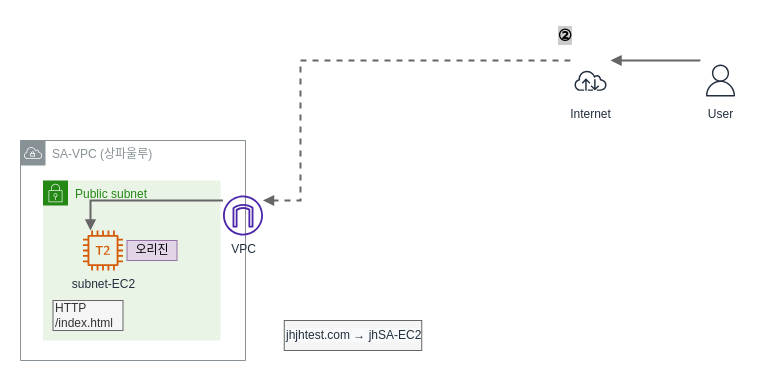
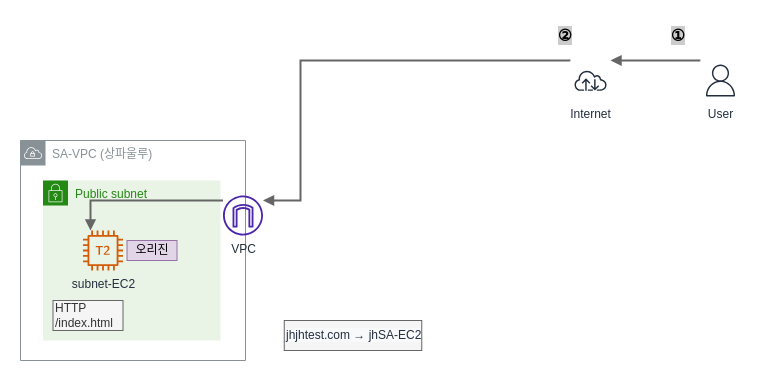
+ <mxCell id="12" value="①" style="text;html=1;strokeColor=none;fillColor=none;align=center;verticalAlign=middle;whiteSpace=wrap;rounded=0;fontSize=16;fontStyle=1;labelBackgroundColor=#CCCCCC;" vertex="1" parent="1"><mxGeometry x="662.5" y="25" width="30" height="20" as="geometry" /></mxCell>
- <mxCell id="14" style="edgeStyle=orthogonalEdgeStyle;rounded=0;orthogonalLoop=1;jettySize=auto;html=1;strokeWidth=2;endArrow=block;endFill=1;fillColor=#f5f5f5;strokeColor=#666666;dashed=1;" edge="1" parent="1" source="15" target="8"><mxGeometry relative="1" as="geometry"><Array as="points"><mxPoint x="300" y="60" /><mxPoint x="300" y="200" /></Array></mxGeometry></mxCell>
+ <mxCell id="14" style="edgeStyle=orthogonalEdgeStyle;rounded=0;orthogonalLoop=1;jettySize=auto;html=1;strokeWidth=2;endArrow=block;endFill=1;fillColor=#f5f5f5;strokeColor=#666666;" edge="1" parent="1" source="15" target="8"><mxGeometry relative="1" as="geometry"><Array as="points"><mxPoint x="300" y="60" /><mxPoint x="300" y="200" /></Array></mxGeometry></mxCell>
